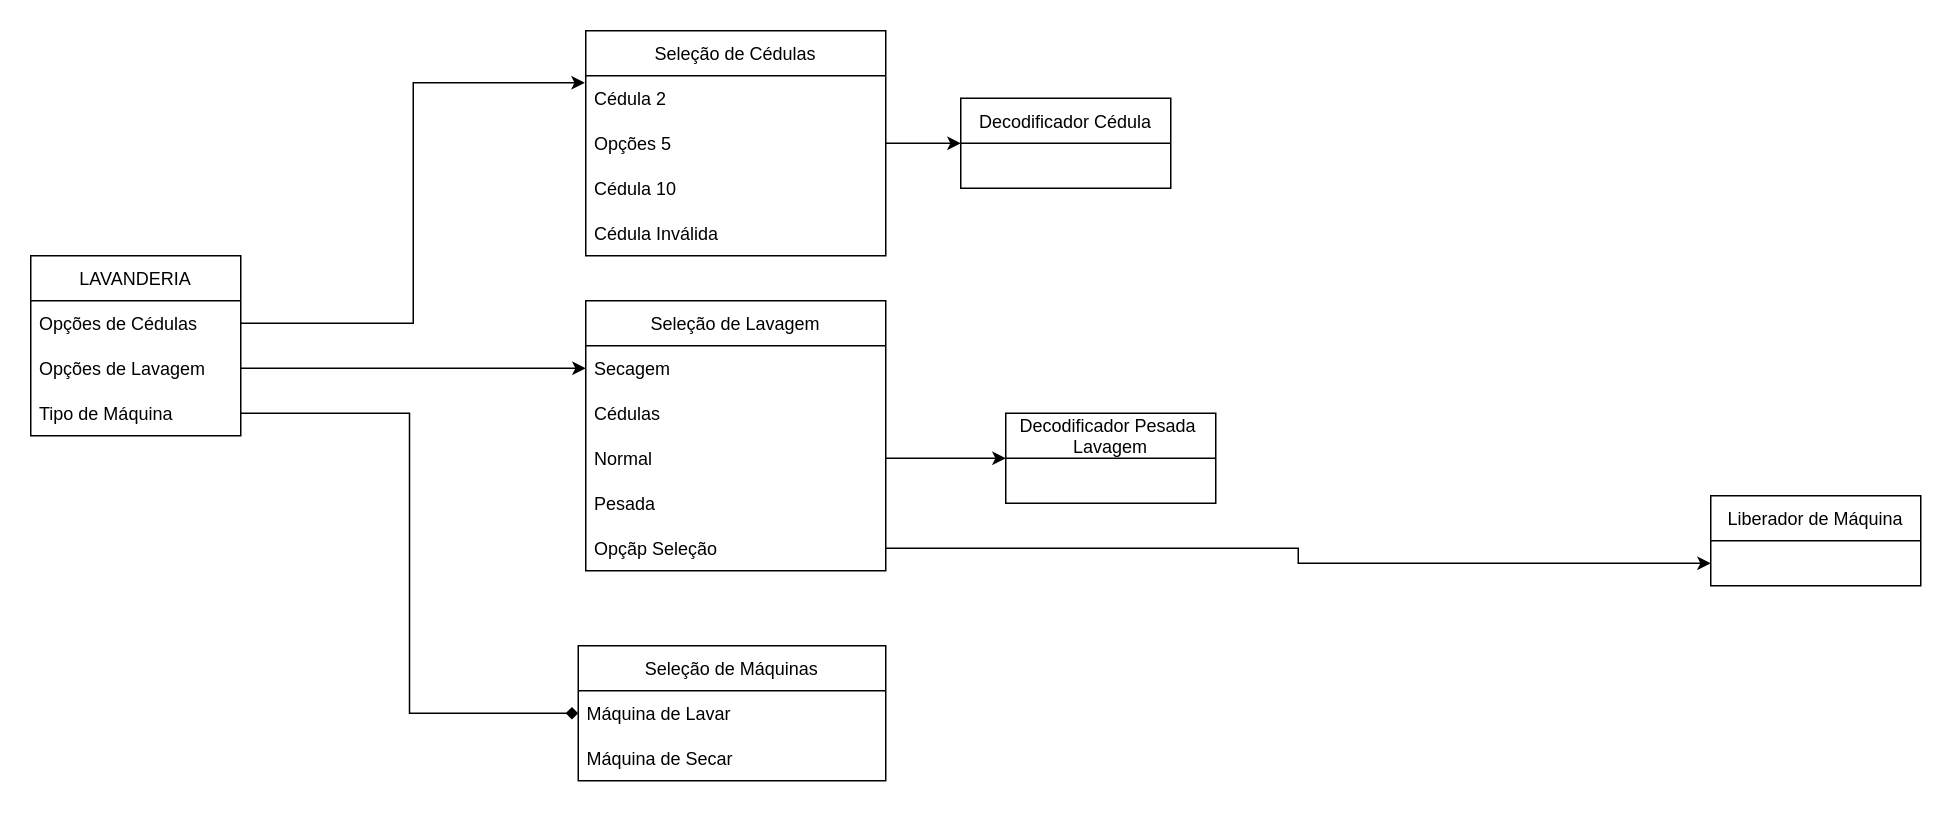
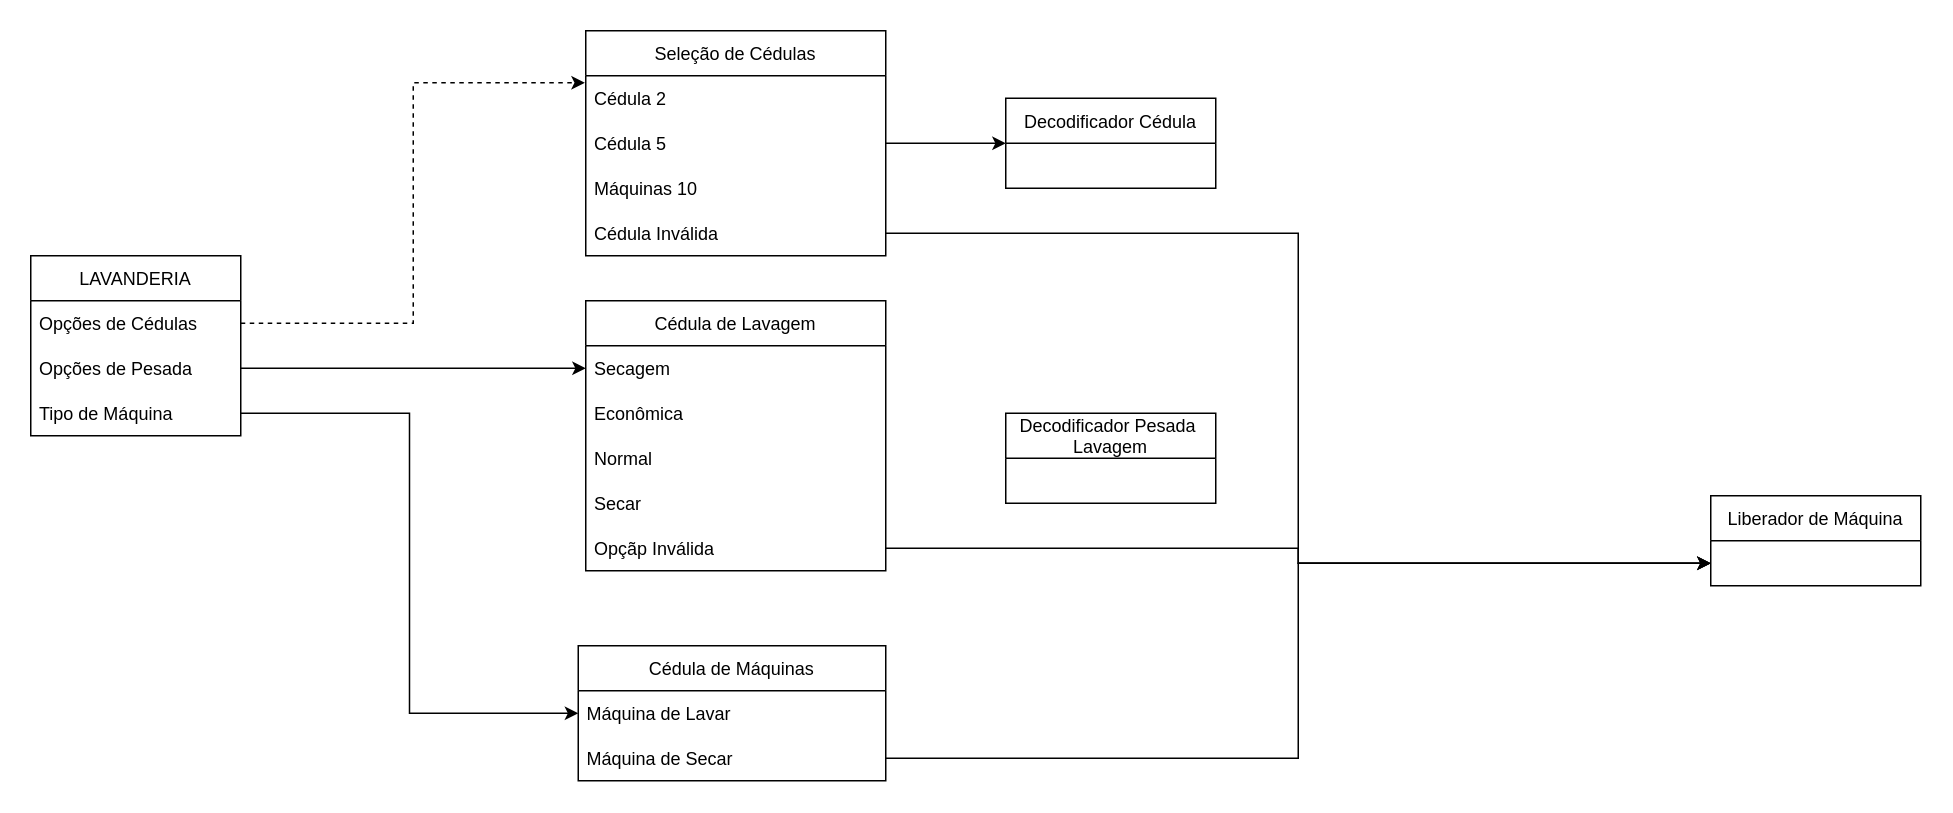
- <mxCell id="24" value="Decodificador Cédula" style="swimlane;fontStyle=0;childLayout=stackLayout;horizontal=1;startSize=30;horizontalStack=0;resizeParent=1;resizeParentMax=0;resizeLast=0;collapsible=1;marginBottom=0;" vertex="1" parent="1"><mxGeometry x="640" y="65" width="140" height="60" as="geometry" /></mxCell>
+ <mxCell id="24" value="Decodificador Cédula" style="swimlane;fontStyle=0;childLayout=stackLayout;horizontal=1;startSize=30;horizontalStack=0;resizeParent=1;resizeParentMax=0;resizeLast=0;collapsible=1;marginBottom=0;" vertex="1" parent="1"><mxGeometry x="670" y="65" width="140" height="60" as="geometry" /></mxCell>
- <mxCell id="4" value="Opções 5" style="text;strokeColor=none;fillColor=none;align=left;verticalAlign=middle;spacingLeft=4;spacingRight=4;overflow=hidden;points=[[0,0.5],[1,0.5]];portConstraint=eastwest;rotatable=0;" vertex="1" parent="2"><mxGeometry y="60" width="200" height="30" as="geometry" /></mxCell>
+ <mxCell id="4" value="Cédula 5" style="text;strokeColor=none;fillColor=none;align=left;verticalAlign=middle;spacingLeft=4;spacingRight=4;overflow=hidden;points=[[0,0.5],[1,0.5]];portConstraint=eastwest;rotatable=0;" vertex="1" parent="2"><mxGeometry y="60" width="200" height="30" as="geometry" /></mxCell>
- <mxCell id="5" value="Cédula 10" style="text;strokeColor=none;fillColor=none;align=left;verticalAlign=middle;spacingLeft=4;spacingRight=4;overflow=hidden;points=[[0,0.5],[1,0.5]];portConstraint=eastwest;rotatable=0;" vertex="1" parent="2"><mxGeometry y="90" width="200" height="30" as="geometry" /></mxCell>
+ <mxCell id="5" value="Máquinas 10" style="text;strokeColor=none;fillColor=none;align=left;verticalAlign=middle;spacingLeft=4;spacingRight=4;overflow=hidden;points=[[0,0.5],[1,0.5]];portConstraint=eastwest;rotatable=0;" vertex="1" parent="2"><mxGeometry y="90" width="200" height="30" as="geometry" /></mxCell>
- <mxCell id="17" style="edgeStyle=orthogonalEdgeStyle;rounded=0;orthogonalLoop=1;jettySize=auto;html=1;exitX=1;exitY=0.5;exitDx=0;exitDy=0;entryX=-0.003;entryY=0.156;entryDx=0;entryDy=0;entryPerimeter=0;" edge="1" parent="1" source="8" target="3"><mxGeometry relative="1" as="geometry" /></mxCell>
+ <mxCell id="17" style="edgeStyle=orthogonalEdgeStyle;rounded=0;orthogonalLoop=1;jettySize=auto;html=1;exitX=1;exitY=0.5;exitDx=0;exitDy=0;entryX=-0.003;entryY=0.156;entryDx=0;entryDy=0;entryPerimeter=0;dashed=1;" edge="1" parent="1" source="8" target="3"><mxGeometry relative="1" as="geometry" /></mxCell>
+ <mxCell id="28" style="edgeStyle=orthogonalEdgeStyle;rounded=0;orthogonalLoop=1;jettySize=auto;html=1;exitX=1;exitY=0.5;exitDx=0;exitDy=0;entryX=0;entryY=0.75;entryDx=0;entryDy=0;" edge="1" parent="1" source="6" target="23"><mxGeometry relative="1" as="geometry" /></mxCell>
- <mxCell id="11" value="Seleção de Lavagem" style="swimlane;fontStyle=0;childLayout=stackLayout;horizontal=1;startSize=30;horizontalStack=0;resizeParent=1;resizeParentMax=0;resizeLast=0;collapsible=1;marginBottom=0;" vertex="1" parent="1"><mxGeometry x="390" y="200" width="200" height="180" as="geometry" /></mxCell>
+ <mxCell id="11" value="Cédula de Lavagem" style="swimlane;fontStyle=0;childLayout=stackLayout;horizontal=1;startSize=30;horizontalStack=0;resizeParent=1;resizeParentMax=0;resizeLast=0;collapsible=1;marginBottom=0;" vertex="1" parent="1"><mxGeometry x="390" y="200" width="200" height="180" as="geometry" /></mxCell>
- <mxCell id="9" value="Opções de Lavagem" style="text;strokeColor=none;fillColor=none;align=left;verticalAlign=middle;spacingLeft=4;spacingRight=4;overflow=hidden;points=[[0,0.5],[1,0.5]];portConstraint=eastwest;rotatable=0;" vertex="1" parent="7"><mxGeometry y="60" width="140" height="30" as="geometry" /></mxCell>
+ <mxCell id="9" value="Opções de Pesada" style="text;strokeColor=none;fillColor=none;align=left;verticalAlign=middle;spacingLeft=4;spacingRight=4;overflow=hidden;points=[[0,0.5],[1,0.5]];portConstraint=eastwest;rotatable=0;" vertex="1" parent="7"><mxGeometry y="60" width="140" height="30" as="geometry" /></mxCell>
- <mxCell id="13" value="Cédulas" style="text;strokeColor=none;fillColor=none;align=left;verticalAlign=middle;spacingLeft=4;spacingRight=4;overflow=hidden;points=[[0,0.5],[1,0.5]];portConstraint=eastwest;rotatable=0;" vertex="1" parent="11"><mxGeometry y="60" width="200" height="30" as="geometry" /></mxCell>
+ <mxCell id="13" value="Econômica" style="text;strokeColor=none;fillColor=none;align=left;verticalAlign=middle;spacingLeft=4;spacingRight=4;overflow=hidden;points=[[0,0.5],[1,0.5]];portConstraint=eastwest;rotatable=0;" vertex="1" parent="11"><mxGeometry y="60" width="200" height="30" as="geometry" /></mxCell>
- <mxCell id="27" style="edgeStyle=orthogonalEdgeStyle;rounded=0;orthogonalLoop=1;jettySize=auto;html=1;exitX=1;exitY=0.5;exitDx=0;exitDy=0;entryX=0;entryY=0.5;entryDx=0;entryDy=0;" edge="1" parent="1" source="14" target="26"><mxGeometry relative="1" as="geometry" /></mxCell>
- <mxCell id="15" value="Pesada" style="text;strokeColor=none;fillColor=none;align=left;verticalAlign=middle;spacingLeft=4;spacingRight=4;overflow=hidden;points=[[0,0.5],[1,0.5]];portConstraint=eastwest;rotatable=0;" vertex="1" parent="11"><mxGeometry y="120" width="200" height="30" as="geometry" /></mxCell>
+ <mxCell id="15" value="Secar" style="text;strokeColor=none;fillColor=none;align=left;verticalAlign=middle;spacingLeft=4;spacingRight=4;overflow=hidden;points=[[0,0.5],[1,0.5]];portConstraint=eastwest;rotatable=0;" vertex="1" parent="11"><mxGeometry y="120" width="200" height="30" as="geometry" /></mxCell>
- <mxCell id="16" value="Opçãp Seleção" style="text;strokeColor=none;fillColor=none;align=left;verticalAlign=middle;spacingLeft=4;spacingRight=4;overflow=hidden;points=[[0,0.5],[1,0.5]];portConstraint=eastwest;rotatable=0;" vertex="1" parent="11"><mxGeometry y="150" width="200" height="30" as="geometry" /></mxCell>
+ <mxCell id="16" value="Opçãp Inválida" style="text;strokeColor=none;fillColor=none;align=left;verticalAlign=middle;spacingLeft=4;spacingRight=4;overflow=hidden;points=[[0,0.5],[1,0.5]];portConstraint=eastwest;rotatable=0;" vertex="1" parent="11"><mxGeometry y="150" width="200" height="30" as="geometry" /></mxCell>
- <mxCell id="19" value="Seleção de Máquinas" style="swimlane;fontStyle=0;childLayout=stackLayout;horizontal=1;startSize=30;horizontalStack=0;resizeParent=1;resizeParentMax=0;resizeLast=0;collapsible=1;marginBottom=0;" vertex="1" parent="1"><mxGeometry x="385" y="430" width="205" height="90" as="geometry" /></mxCell>
+ <mxCell id="19" value="Cédula de Máquinas" style="swimlane;fontStyle=0;childLayout=stackLayout;horizontal=1;startSize=30;horizontalStack=0;resizeParent=1;resizeParentMax=0;resizeLast=0;collapsible=1;marginBottom=0;" vertex="1" parent="1"><mxGeometry x="385" y="430" width="205" height="90" as="geometry" /></mxCell>
- <mxCell id="22" style="edgeStyle=orthogonalEdgeStyle;rounded=0;orthogonalLoop=1;jettySize=auto;html=1;exitX=1;exitY=0.5;exitDx=0;exitDy=0;entryX=0;entryY=0.5;entryDx=0;entryDy=0;endArrow=diamond;" edge="1" parent="1" source="10" target="20"><mxGeometry relative="1" as="geometry" /></mxCell>
+ <mxCell id="22" style="edgeStyle=orthogonalEdgeStyle;rounded=0;orthogonalLoop=1;jettySize=auto;html=1;exitX=1;exitY=0.5;exitDx=0;exitDy=0;entryX=0;entryY=0.5;entryDx=0;entryDy=0;" edge="1" parent="1" source="10" target="20"><mxGeometry relative="1" as="geometry" /></mxCell>
+ <mxCell id="30" style="edgeStyle=orthogonalEdgeStyle;rounded=0;orthogonalLoop=1;jettySize=auto;html=1;exitX=1;exitY=0.5;exitDx=0;exitDy=0;entryX=0;entryY=0.75;entryDx=0;entryDy=0;" edge="1" parent="1" source="21" target="23"><mxGeometry relative="1" as="geometry" /></mxCell>
